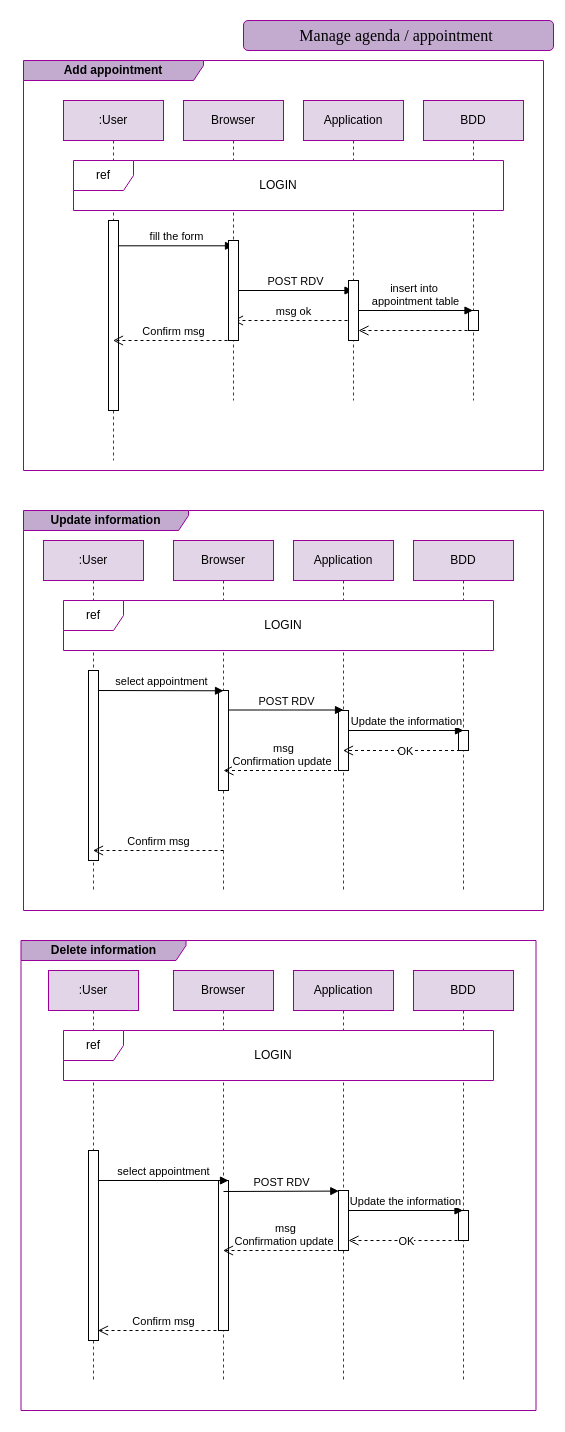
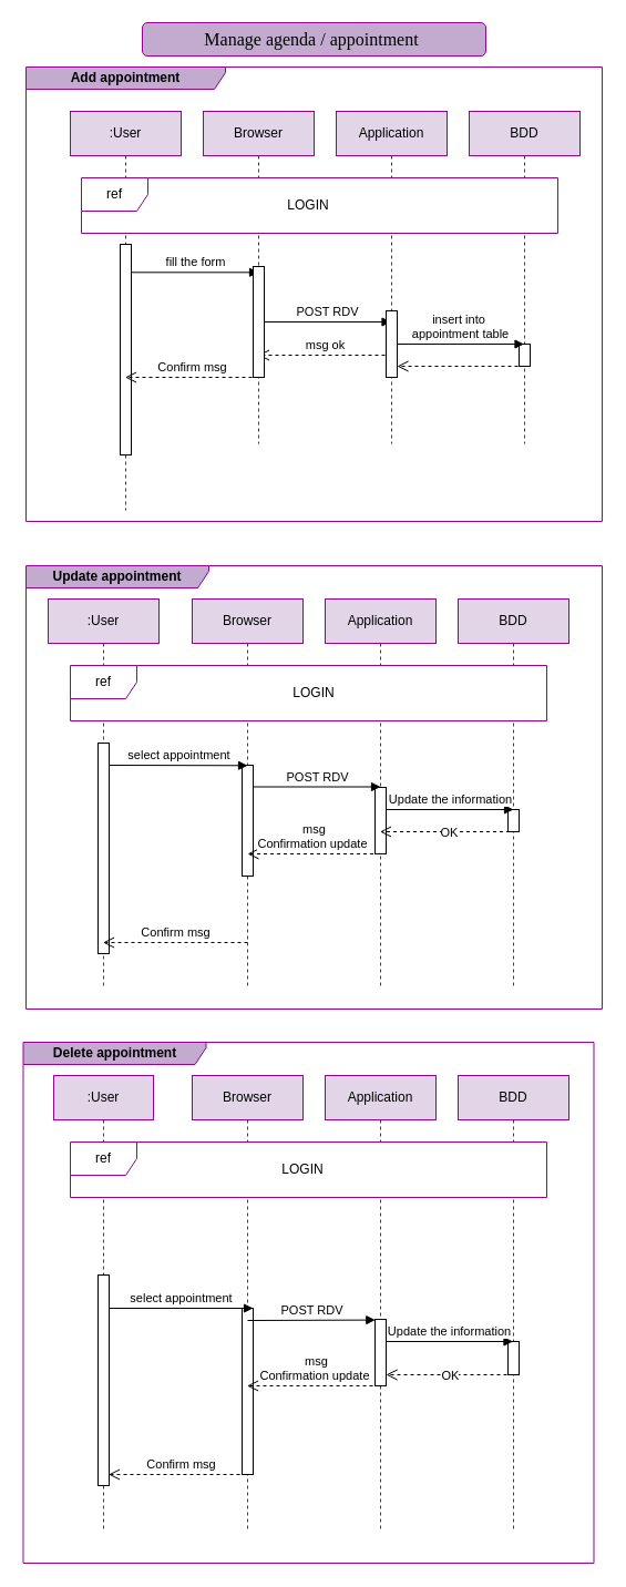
- <mxCell id="2" value="&lt;font style=&quot;font-size: 16px;&quot; face=&quot;Times New Roman&quot;&gt;Manage agenda / appointment&amp;nbsp;&lt;/font&gt;" style="rounded=1;whiteSpace=wrap;html=1;fillColor=#C3ABD0;strokeColor=#990099;" vertex="1" parent="1"><mxGeometry x="243" y="20" width="310" height="30" as="geometry" /></mxCell>
+ <mxCell id="2" value="&lt;font style=&quot;font-size: 16px;&quot; face=&quot;Times New Roman&quot;&gt;Manage agenda / appointment&amp;nbsp;&lt;/font&gt;" style="rounded=1;whiteSpace=wrap;html=1;fillColor=#C3ABD0;strokeColor=#990099;" vertex="1" parent="1"><mxGeometry x="128" y="20" width="310" height="30" as="geometry" /></mxCell>
- <mxCell id="22" value="&lt;b&gt;Update information&lt;/b&gt;" style="shape=umlFrame;whiteSpace=wrap;html=1;pointerEvents=0;width=165;height=20;fillColor=#C3ABD0;strokeColor=#990099;" vertex="1" parent="1"><mxGeometry x="23" y="510" width="520" height="400" as="geometry" /></mxCell>
+ <mxCell id="22" value="&lt;b&gt;Update appointment&lt;/b&gt;" style="shape=umlFrame;whiteSpace=wrap;html=1;pointerEvents=0;width=165;height=20;fillColor=#C3ABD0;strokeColor=#990099;" vertex="1" parent="1"><mxGeometry x="23" y="510" width="520" height="400" as="geometry" /></mxCell>
- <mxCell id="33" value="&lt;b&gt;Delete information&lt;/b&gt;" style="shape=umlFrame;whiteSpace=wrap;html=1;pointerEvents=0;width=165;height=20;fillColor=#C3ABD0;strokeColor=#990099;" vertex="1" parent="1"><mxGeometry x="20.5" y="940" width="515" height="470" as="geometry" /></mxCell>
+ <mxCell id="33" value="&lt;b&gt;Delete appointment&lt;/b&gt;" style="shape=umlFrame;whiteSpace=wrap;html=1;pointerEvents=0;width=165;height=20;fillColor=#C3ABD0;strokeColor=#990099;" vertex="1" parent="1"><mxGeometry x="20.5" y="940" width="515" height="470" as="geometry" /></mxCell>
